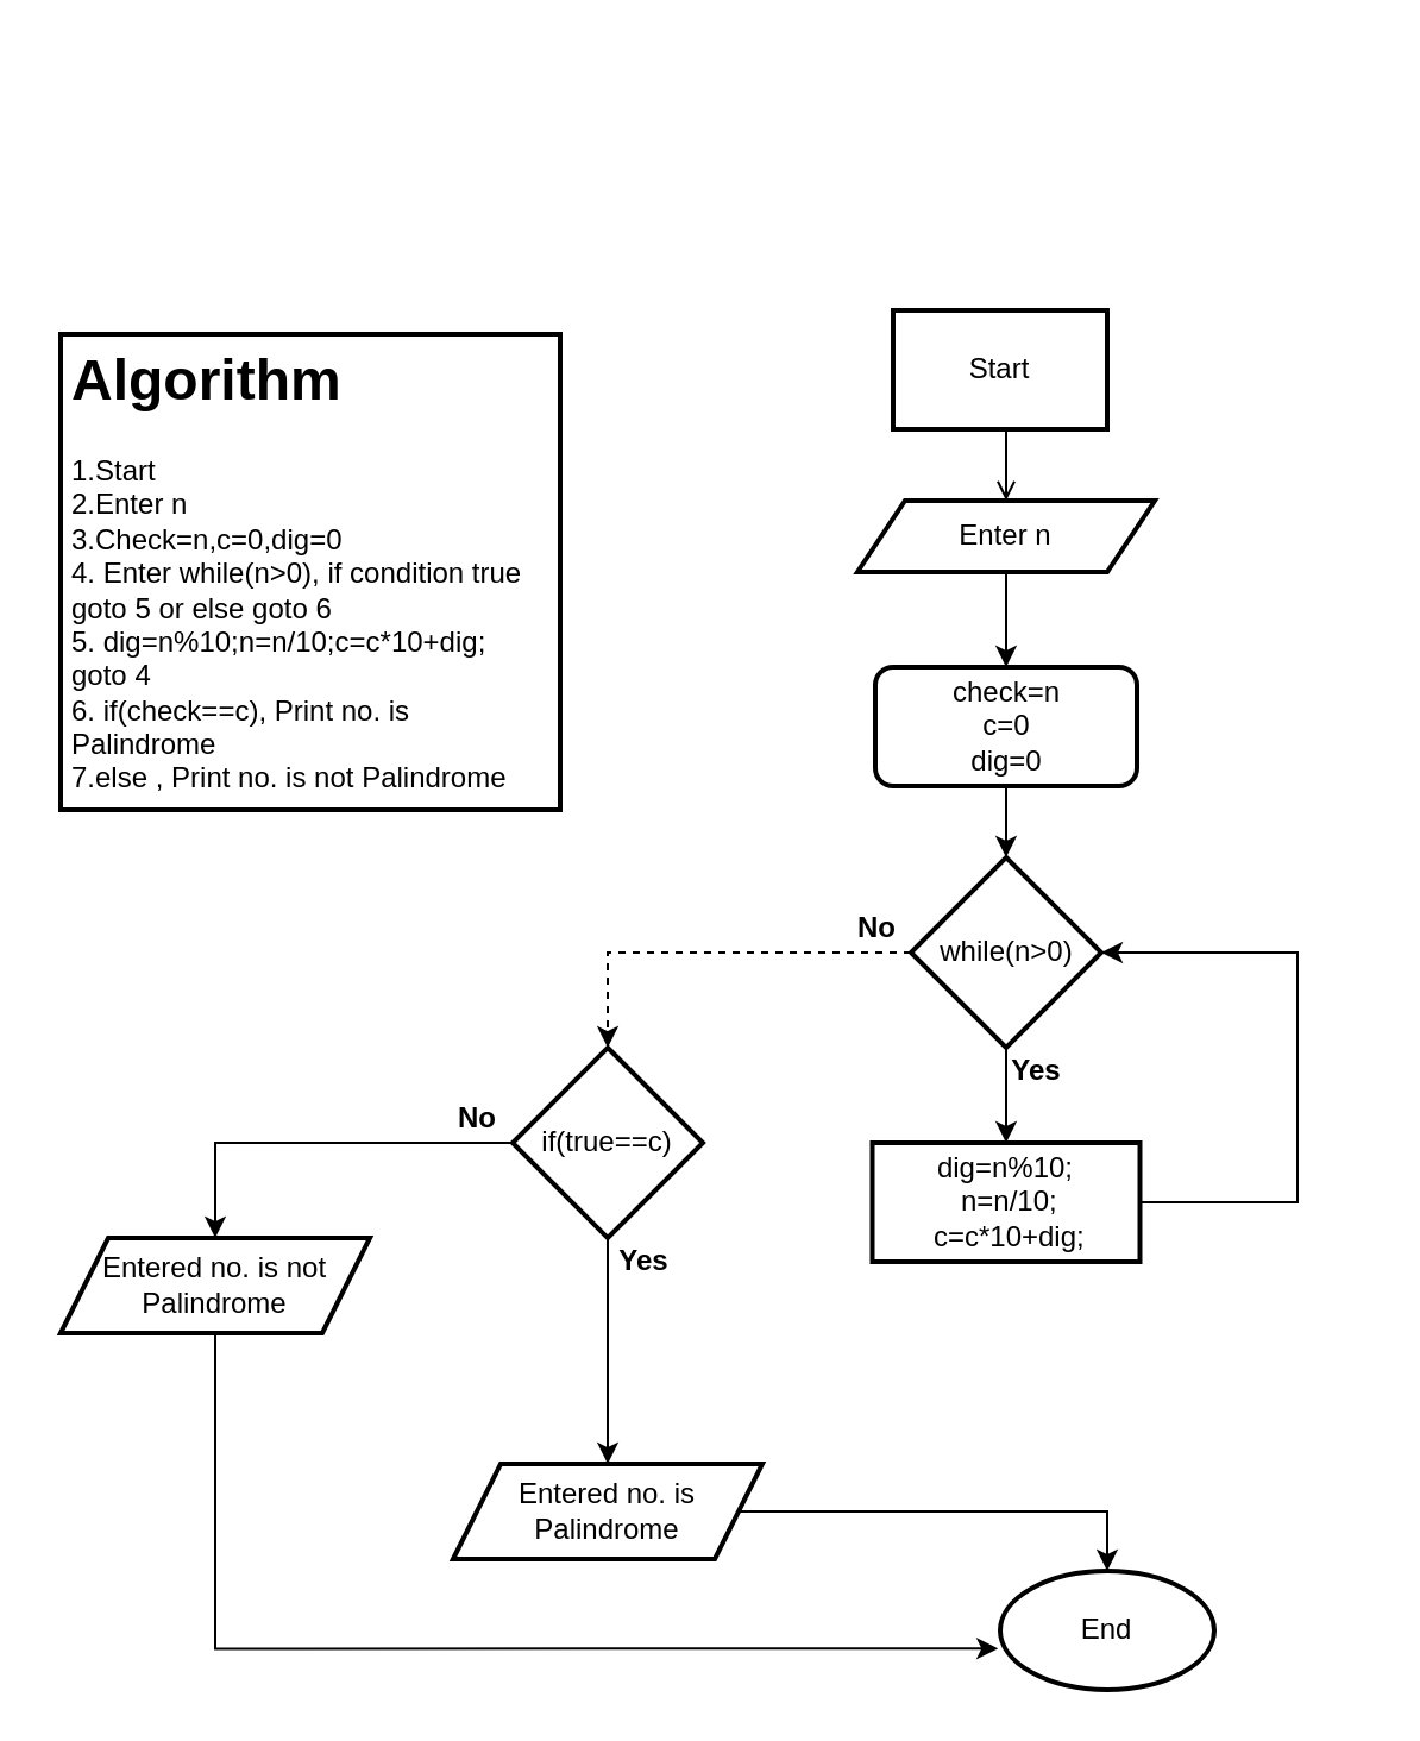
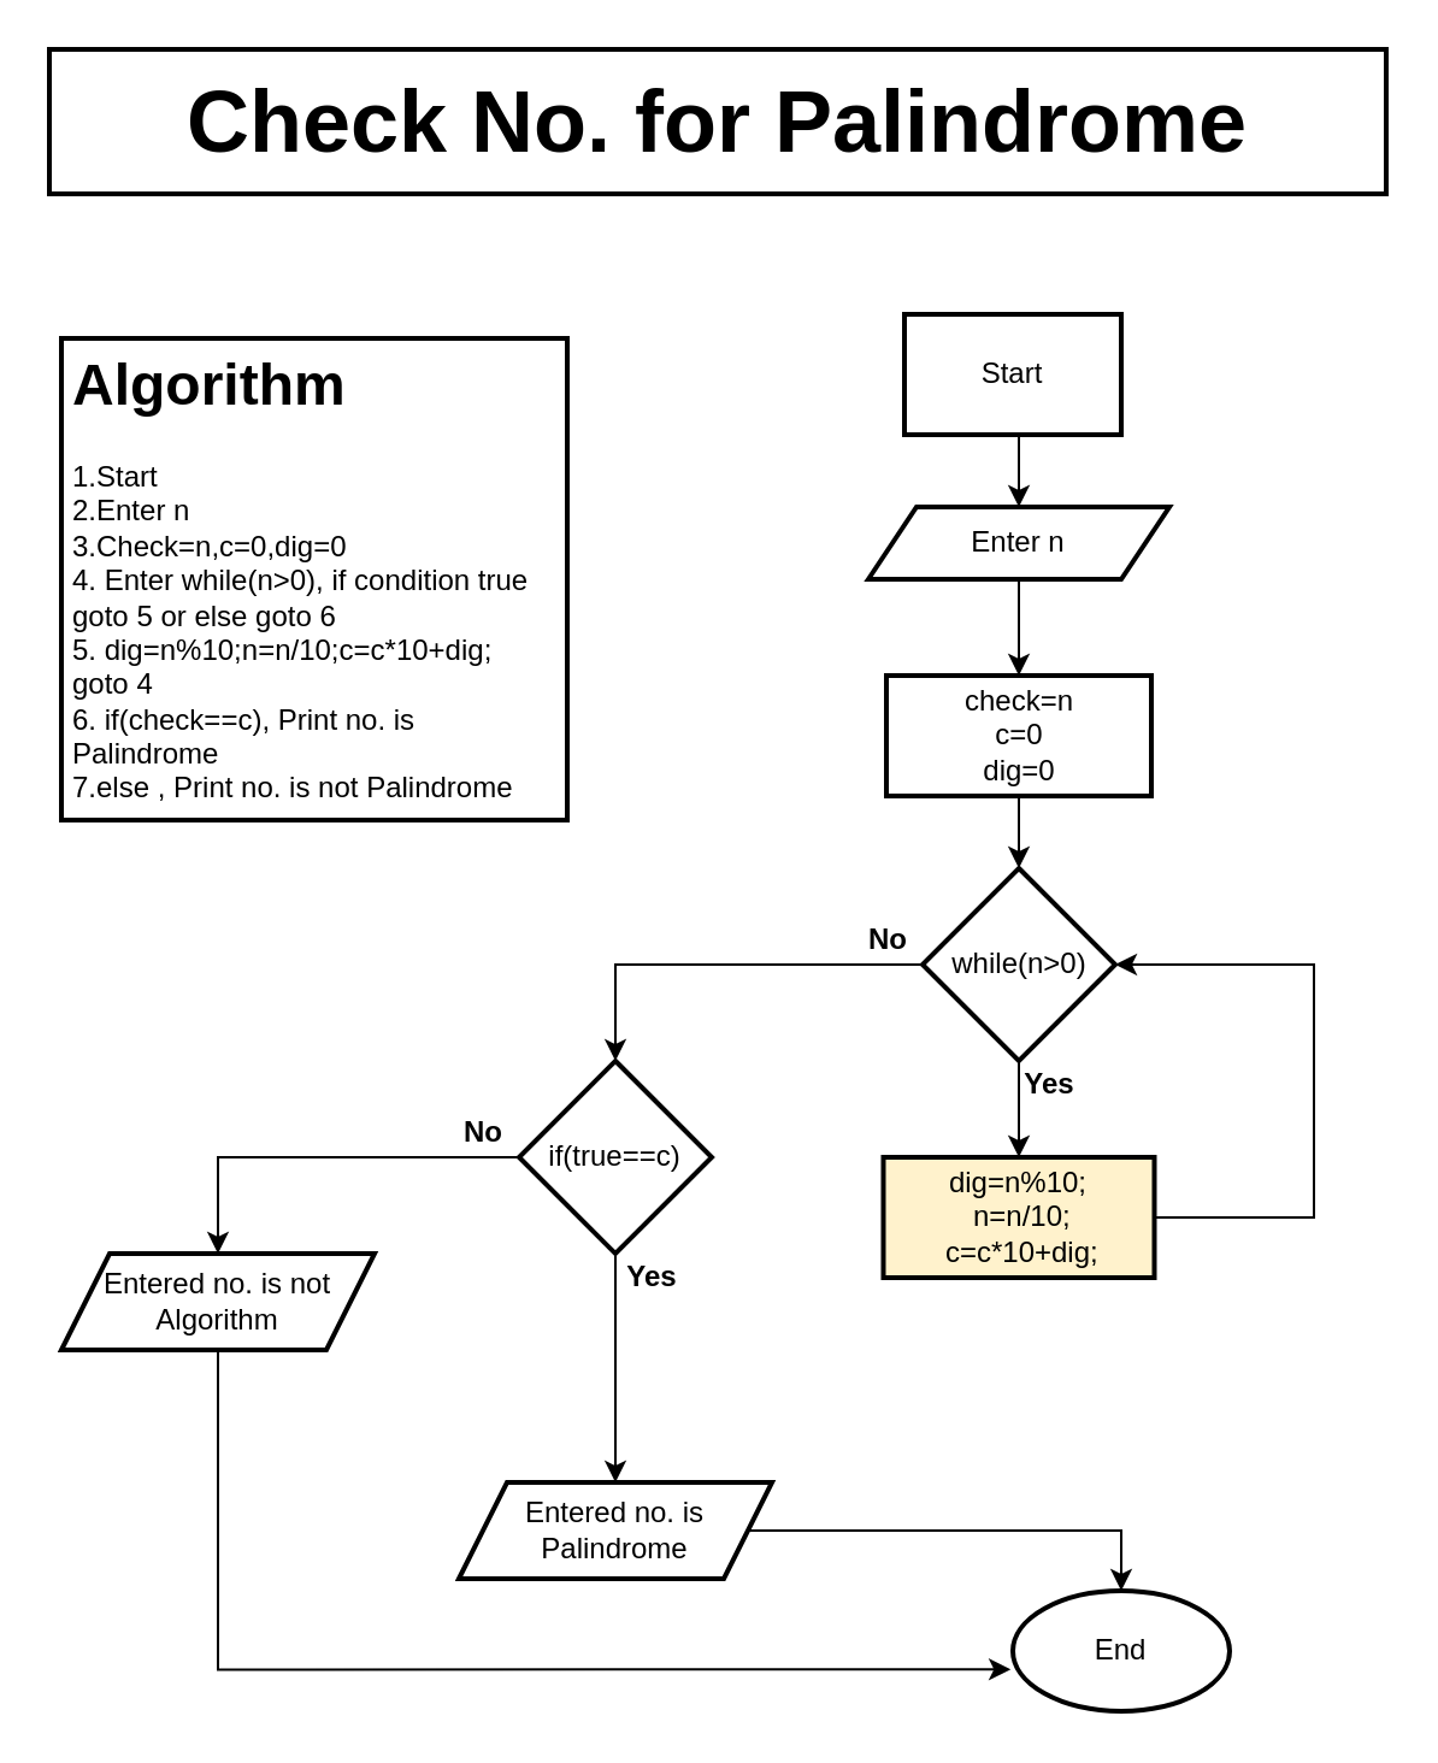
+ <mxCell id="3" value="&lt;font style=&quot;font-size: 36px&quot;&gt;Check No. for Palindrome&lt;/font&gt;" style="text;html=1;fillColor=none;align=center;verticalAlign=middle;whiteSpace=wrap;rounded=0;fontStyle=1;strokeColor=#000000;strokeWidth=2;" vertex="1" parent="1"><mxGeometry x="20" y="20" width="555" height="60" as="geometry" /></mxCell>
- <mxCell id="4" style="edgeStyle=orthogonalEdgeStyle;rounded=0;orthogonalLoop=1;jettySize=auto;html=1;exitX=0.5;exitY=1;exitDx=0;exitDy=0;entryX=0.5;entryY=0;entryDx=0;entryDy=0;endArrow=open;" edge="1" parent="1" source="5" target="8"><mxGeometry relative="1" as="geometry" /></mxCell>
+ <mxCell id="4" style="edgeStyle=orthogonalEdgeStyle;rounded=0;orthogonalLoop=1;jettySize=auto;html=1;exitX=0.5;exitY=1;exitDx=0;exitDy=0;entryX=0.5;entryY=0;entryDx=0;entryDy=0;" edge="1" parent="1" source="5" target="8"><mxGeometry relative="1" as="geometry" /></mxCell>
- <mxCell id="10" value="&lt;span style=&quot;text-align: left&quot;&gt;check=n&lt;br&gt;c=0&lt;br&gt;dig=0&lt;/span&gt;" style="whiteSpace=wrap;html=1;strokeColor=#000000;strokeWidth=2;rounded=1;" vertex="1" parent="1"><mxGeometry x="367.5" y="280" width="110" height="50" as="geometry" /></mxCell>
+ <mxCell id="10" value="&lt;span style=&quot;text-align: left&quot;&gt;check=n&lt;br&gt;c=0&lt;br&gt;dig=0&lt;/span&gt;" style="rounded=0;whiteSpace=wrap;html=1;strokeColor=#000000;strokeWidth=2;" vertex="1" parent="1"><mxGeometry x="367.5" y="280" width="110" height="50" as="geometry" /></mxCell>
- <mxCell id="11" style="edgeStyle=orthogonalEdgeStyle;rounded=0;orthogonalLoop=1;jettySize=auto;html=1;exitX=0;exitY=0.5;exitDx=0;exitDy=0;entryX=0.5;entryY=0;entryDx=0;entryDy=0;dashed=1;" edge="1" parent="1" source="13" target="18"><mxGeometry relative="1" as="geometry" /></mxCell>
+ <mxCell id="11" style="edgeStyle=orthogonalEdgeStyle;rounded=0;orthogonalLoop=1;jettySize=auto;html=1;exitX=0;exitY=0.5;exitDx=0;exitDy=0;entryX=0.5;entryY=0;entryDx=0;entryDy=0;" edge="1" parent="1" source="13" target="18"><mxGeometry relative="1" as="geometry" /></mxCell>
- <mxCell id="15" value="dig=n%10;&lt;br&gt;&amp;nbsp;n=n/10;&lt;br&gt;&amp;nbsp;c=c*10+dig;" style="rounded=0;whiteSpace=wrap;html=1;strokeColor=#000000;strokeWidth=2;" vertex="1" parent="1"><mxGeometry x="366.25" y="480" width="112.5" height="50" as="geometry" /></mxCell>
+ <mxCell id="15" value="dig=n%10;&lt;br&gt;&amp;nbsp;n=n/10;&lt;br&gt;&amp;nbsp;c=c*10+dig;" style="rounded=0;whiteSpace=wrap;html=1;strokeColor=#000000;strokeWidth=2;fillColor=#fff2cc;" vertex="1" parent="1"><mxGeometry x="366.25" y="480" width="112.5" height="50" as="geometry" /></mxCell>
- <mxCell id="22" value="Entered no. is not Palindrome" style="shape=parallelogram;perimeter=parallelogramPerimeter;whiteSpace=wrap;html=1;fixedSize=1;strokeColor=#000000;strokeWidth=2;" vertex="1" parent="1"><mxGeometry x="25" y="520" width="130" height="40" as="geometry" /></mxCell>
+ <mxCell id="22" value="Entered no. is not Algorithm" style="shape=parallelogram;perimeter=parallelogramPerimeter;whiteSpace=wrap;html=1;fixedSize=1;strokeColor=#000000;strokeWidth=2;" vertex="1" parent="1"><mxGeometry x="25" y="520" width="130" height="40" as="geometry" /></mxCell>
